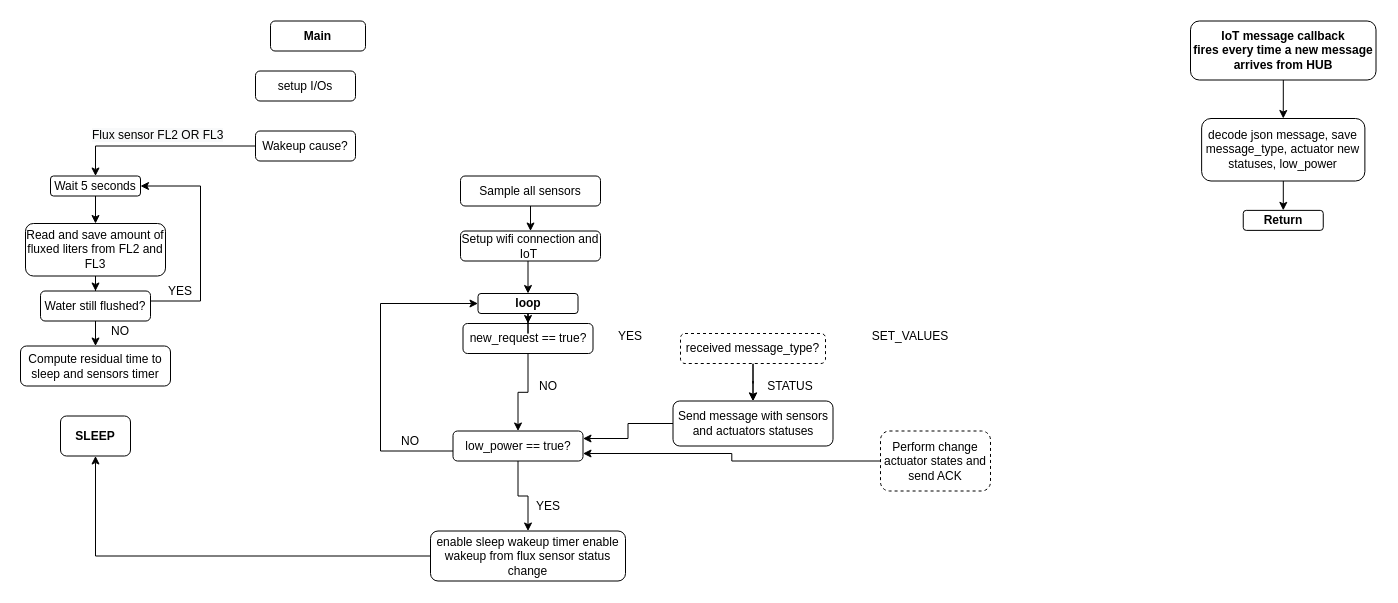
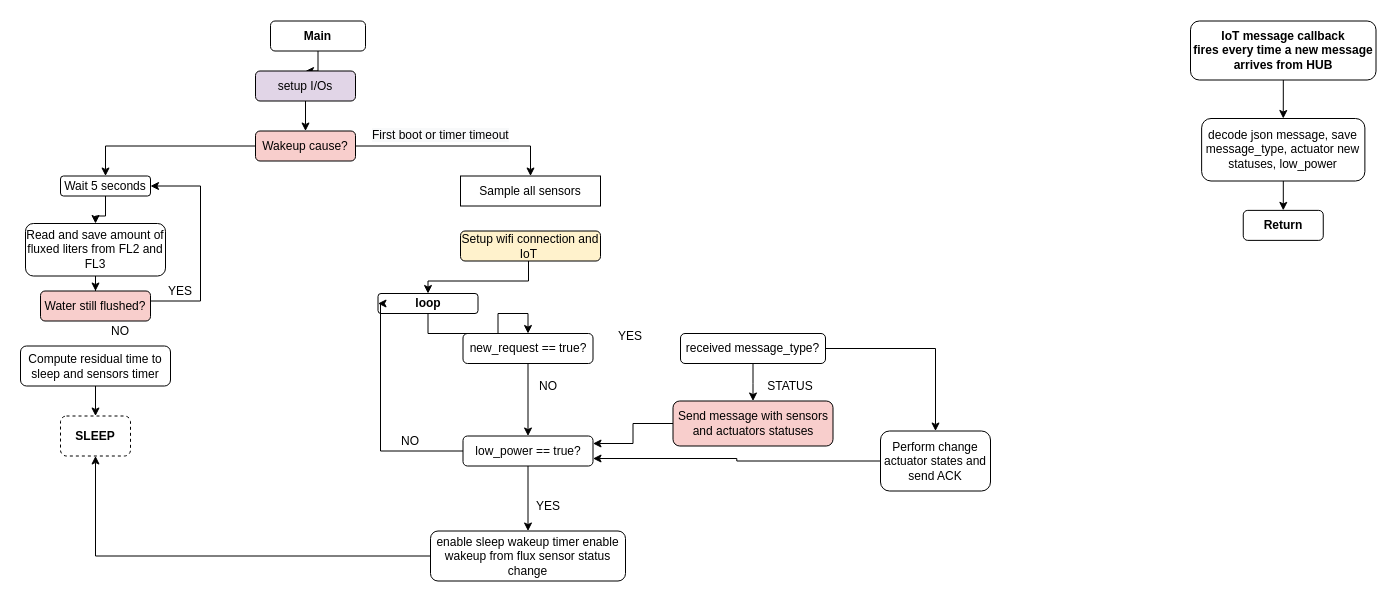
+ <mxCell id="2" style="edgeStyle=orthogonalEdgeStyle;rounded=0;orthogonalLoop=1;jettySize=auto;html=1;entryX=0.5;entryY=0;entryDx=0;entryDy=0;fontSize=12;" edge="1" parent="1" source="3" target="8"><mxGeometry relative="1" as="geometry" /></mxCell>
- <mxCell id="8" value="setup I/Os" style="rounded=1;whiteSpace=wrap;html=1;fontSize=12;" vertex="1" parent="1"><mxGeometry x="255" y="70.5" width="100" height="30" as="geometry" /></mxCell>
+ <mxCell id="8" value="setup I/Os" style="rounded=1;whiteSpace=wrap;html=1;fontSize=12;fillColor=#e1d5e7;" vertex="1" parent="1"><mxGeometry x="255" y="70.5" width="100" height="30" as="geometry" /></mxCell>
+ <mxCell id="7" style="edgeStyle=orthogonalEdgeStyle;rounded=0;orthogonalLoop=1;jettySize=auto;html=1;entryX=0.5;entryY=0;entryDx=0;entryDy=0;fontSize=12;" edge="1" parent="1" source="8" target="6"><mxGeometry relative="1" as="geometry" /></mxCell>
- <mxCell id="9" value="&lt;span style=&quot;color: rgb(0, 0, 0); font-family: helvetica; font-size: 12px; font-style: normal; font-weight: 400; letter-spacing: normal; text-align: center; text-indent: 0px; text-transform: none; word-spacing: 0px; background-color: rgb(248, 249, 250); display: inline; float: none;&quot;&gt;Flux sensor FL2 OR FL3&lt;/span&gt;" style="text;whiteSpace=wrap;html=1;fontSize=12;" vertex="1" parent="1"><mxGeometry x="90" y="120.5" width="160" height="30" as="geometry" /></mxCell>
+ <mxCell id="10" value="&lt;span style=&quot;color: rgb(0 , 0 , 0) ; font-family: &amp;#34;helvetica&amp;#34; ; font-size: 12px ; font-style: normal ; font-weight: 400 ; letter-spacing: normal ; text-align: center ; text-indent: 0px ; text-transform: none ; word-spacing: 0px ; background-color: rgb(248 , 249 , 250) ; display: inline ; float: none&quot;&gt;First boot or timer timeout&lt;/span&gt;" style="text;whiteSpace=wrap;html=1;fontSize=12;" vertex="1" parent="1"><mxGeometry x="370" y="120.5" width="160" height="30" as="geometry" /></mxCell>
- <mxCell id="6" value="Wakeup cause?" style="rounded=1;whiteSpace=wrap;html=1;fontSize=12;" vertex="1" parent="1"><mxGeometry x="255" y="130.5" width="100" height="30" as="geometry" /></mxCell>
+ <mxCell id="6" value="Wakeup cause?" style="rounded=1;whiteSpace=wrap;html=1;fontSize=12;fillColor=#f8cecc;" vertex="1" parent="1"><mxGeometry x="255" y="130.5" width="100" height="30" as="geometry" /></mxCell>
+ <mxCell id="5" style="edgeStyle=orthogonalEdgeStyle;rounded=0;orthogonalLoop=1;jettySize=auto;html=1;entryX=0.5;entryY=0;entryDx=0;entryDy=0;fontSize=12;" edge="1" parent="1" source="6" target="26"><mxGeometry relative="1" as="geometry" /></mxCell>
- <mxCell id="14" value="Wait 5 seconds" style="rounded=1;whiteSpace=wrap;html=1;fontSize=12;" vertex="1" parent="1"><mxGeometry x="50" y="175.5" width="90" height="20" as="geometry" /></mxCell>
+ <mxCell id="14" value="Wait 5 seconds" style="rounded=1;whiteSpace=wrap;html=1;fontSize=12;" vertex="1" parent="1"><mxGeometry x="60" y="175.5" width="90" height="20" as="geometry" /></mxCell>
- <mxCell id="26" value="Sample all sensors" style="rounded=1;whiteSpace=wrap;html=1;fontSize=12;" vertex="1" parent="1"><mxGeometry x="460" y="175.5" width="140" height="30" as="geometry" /></mxCell>
+ <mxCell id="26" value="Sample all sensors" style="whiteSpace=wrap;html=1;fontSize=12;rounded=0;" vertex="1" parent="1"><mxGeometry x="460" y="175.5" width="140" height="30" as="geometry" /></mxCell>
- <mxCell id="53" value="&lt;b&gt;Return&lt;br&gt;&lt;/b&gt;" style="rounded=1;whiteSpace=wrap;html=1;" vertex="1" parent="1"><mxGeometry x="1242.75" y="209.88" width="80" height="20" as="geometry" /></mxCell>
+ <mxCell id="53" value="&lt;b&gt;Return&lt;br&gt;&lt;/b&gt;" style="rounded=1;whiteSpace=wrap;html=1;" vertex="1" parent="1"><mxGeometry x="1242.75" y="209.88" width="80" height="30" as="geometry" /></mxCell>
- <mxCell id="25" style="edgeStyle=orthogonalEdgeStyle;rounded=0;orthogonalLoop=1;jettySize=auto;html=1;entryX=0.5;entryY=0;entryDx=0;entryDy=0;fontSize=12;" edge="1" parent="1" source="26" target="24"><mxGeometry relative="1" as="geometry" /></mxCell>
- <mxCell id="24" value="Setup wifi connection and IoT&amp;nbsp;" style="rounded=1;whiteSpace=wrap;html=1;fontSize=12;" vertex="1" parent="1"><mxGeometry x="460" y="230.5" width="140" height="30" as="geometry" /></mxCell>
+ <mxCell id="24" value="Setup wifi connection and IoT&amp;nbsp;" style="rounded=1;whiteSpace=wrap;html=1;fontSize=12;fillColor=#fff2cc;" vertex="1" parent="1"><mxGeometry x="460" y="230.5" width="140" height="30" as="geometry" /></mxCell>
- <mxCell id="38" value="&lt;b&gt;loop&lt;/b&gt;" style="rounded=1;whiteSpace=wrap;html=1;" vertex="1" parent="1"><mxGeometry x="477.5" y="293" width="100" height="20" as="geometry" /></mxCell>
+ <mxCell id="38" value="&lt;b&gt;loop&lt;/b&gt;" style="rounded=1;whiteSpace=wrap;html=1;" vertex="1" parent="1"><mxGeometry x="377.5" y="293" width="100" height="20" as="geometry" /></mxCell>
- <mxCell id="17" value="Water still flushed?" style="rounded=1;whiteSpace=wrap;html=1;fontSize=12;" vertex="1" parent="1"><mxGeometry x="40" y="290.5" width="110" height="30" as="geometry" /></mxCell>
+ <mxCell id="17" value="Water still flushed?" style="rounded=1;whiteSpace=wrap;html=1;fontSize=12;fillColor=#f8cecc;" vertex="1" parent="1"><mxGeometry x="40" y="290.5" width="110" height="30" as="geometry" /></mxCell>
- <mxCell id="39" value="SET_VALUES" style="text;html=1;strokeColor=none;fillColor=none;align=center;verticalAlign=middle;whiteSpace=wrap;rounded=0;" vertex="1" parent="1"><mxGeometry x="880" y="320.5" width="60" height="30" as="geometry" /></mxCell>
- <mxCell id="16" style="edgeStyle=orthogonalEdgeStyle;rounded=0;orthogonalLoop=1;jettySize=auto;html=1;entryX=0.5;entryY=0;entryDx=0;entryDy=0;fontSize=12;" edge="1" parent="1" source="17" target="20"><mxGeometry relative="1" as="geometry" /></mxCell>
- <mxCell id="28" value="new_request == true?" style="rounded=1;whiteSpace=wrap;html=1;" vertex="1" parent="1"><mxGeometry x="462.5" y="323" width="130" height="30" as="geometry" /></mxCell>
+ <mxCell id="28" value="new_request == true?" style="rounded=1;whiteSpace=wrap;html=1;" vertex="1" parent="1"><mxGeometry x="462.5" y="333" width="130" height="30" as="geometry" /></mxCell>
- <mxCell id="31" value="received message_type?" style="rounded=1;whiteSpace=wrap;html=1;dashed=1;" vertex="1" parent="1"><mxGeometry x="680" y="333" width="145" height="30" as="geometry" /></mxCell>
+ <mxCell id="31" value="received message_type?" style="rounded=1;whiteSpace=wrap;html=1;" vertex="1" parent="1"><mxGeometry x="680" y="333" width="145" height="30" as="geometry" /></mxCell>
- <mxCell id="30" style="edgeStyle=orthogonalEdgeStyle;rounded=0;orthogonalLoop=1;jettySize=auto;html=1;fontSize=12;" edge="1" parent="1" source="31" target="33"><mxGeometry relative="1" as="geometry" /></mxCell>
+ <mxCell id="30" style="edgeStyle=orthogonalEdgeStyle;rounded=0;orthogonalLoop=1;jettySize=auto;html=1;entryX=0.5;entryY=0;entryDx=0;entryDy=0;fontSize=12;" edge="1" parent="1" source="31" target="35"><mxGeometry relative="1" as="geometry" /></mxCell>
+ <mxCell id="19" style="edgeStyle=orthogonalEdgeStyle;rounded=0;orthogonalLoop=1;jettySize=auto;html=1;entryX=0.5;entryY=0;entryDx=0;entryDy=0;fontSize=12;" edge="1" parent="1" source="20" target="22"><mxGeometry relative="1" as="geometry" /></mxCell>
- <mxCell id="33" value="Send message with sensors and actuators statuses" style="rounded=1;whiteSpace=wrap;html=1;" vertex="1" parent="1"><mxGeometry x="672.5" y="400.5" width="160" height="45" as="geometry" /></mxCell>
+ <mxCell id="33" value="Send message with sensors and actuators statuses" style="rounded=1;whiteSpace=wrap;html=1;fillColor=#f8cecc;" vertex="1" parent="1"><mxGeometry x="672.5" y="400.5" width="160" height="45" as="geometry" /></mxCell>
- <mxCell id="22" value="&lt;b&gt;SLEEP&lt;/b&gt;" style="rounded=1;whiteSpace=wrap;html=1;fontSize=12;" vertex="1" parent="1"><mxGeometry x="60" y="415.5" width="70" height="40" as="geometry" /></mxCell>
+ <mxCell id="22" value="&lt;b&gt;SLEEP&lt;/b&gt;" style="rounded=1;whiteSpace=wrap;html=1;fontSize=12;dashed=1;" vertex="1" parent="1"><mxGeometry x="60" y="415.5" width="70" height="40" as="geometry" /></mxCell>
- <mxCell id="42" value="low_power == true?" style="rounded=1;whiteSpace=wrap;html=1;" vertex="1" parent="1"><mxGeometry x="452.5" y="430.5" width="130" height="30" as="geometry" /></mxCell>
+ <mxCell id="42" value="low_power == true?" style="rounded=1;whiteSpace=wrap;html=1;" vertex="1" parent="1"><mxGeometry x="462.5" y="435.5" width="130" height="30" as="geometry" /></mxCell>
- <mxCell id="35" value="Perform change actuator states and send ACK" style="rounded=1;whiteSpace=wrap;html=1;dashed=1;" vertex="1" parent="1"><mxGeometry x="880" y="430.5" width="110" height="60" as="geometry" /></mxCell>
+ <mxCell id="35" value="Perform change actuator states and send ACK" style="rounded=1;whiteSpace=wrap;html=1;" vertex="1" parent="1"><mxGeometry x="880" y="430.5" width="110" height="60" as="geometry" /></mxCell>
